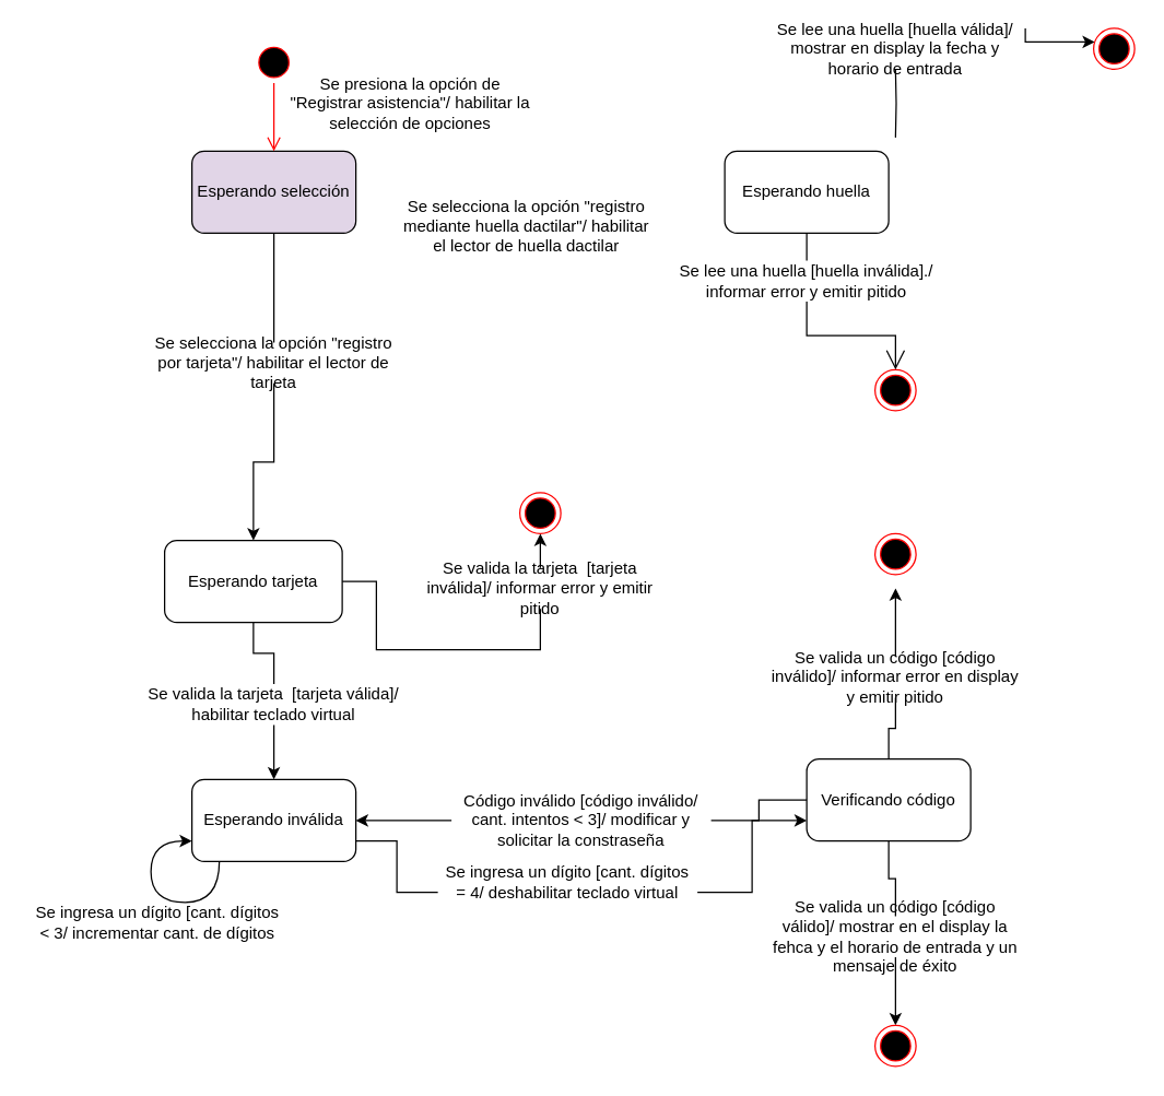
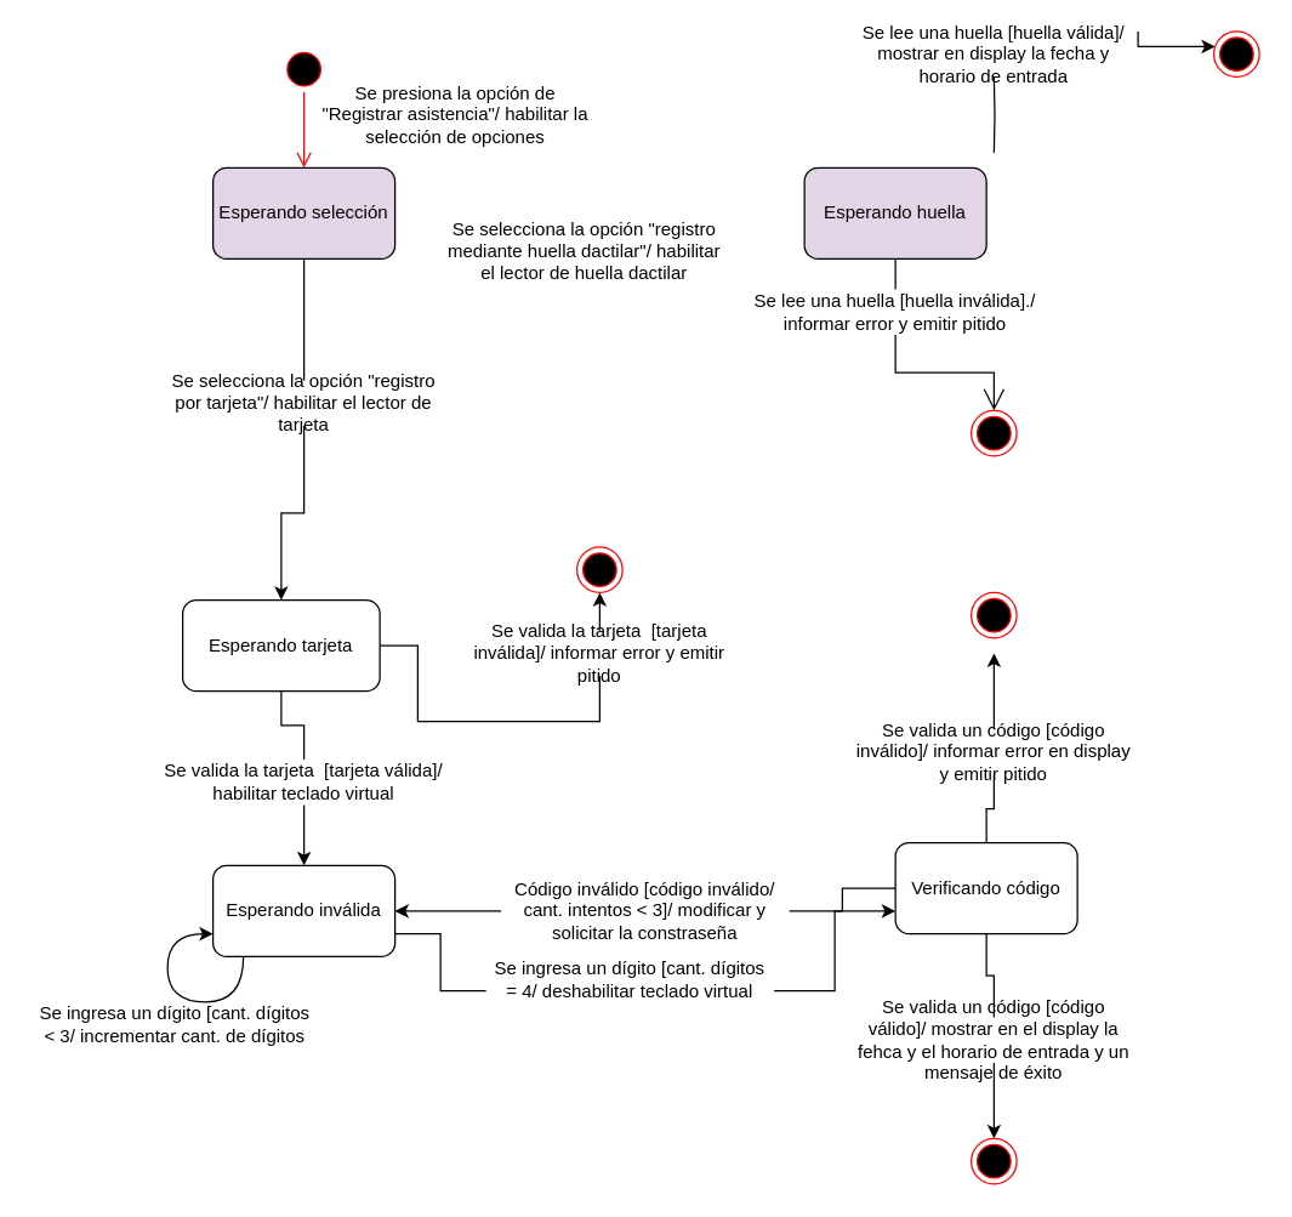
- <mxCell id="5" value="Esperando huella" style="rounded=1;whiteSpace=wrap;html=1;" vertex="1" parent="1"><mxGeometry x="530" y="110" width="120" height="60" as="geometry" /></mxCell>
+ <mxCell id="5" value="Esperando huella" style="rounded=1;whiteSpace=wrap;html=1;fillColor=#e1d5e7;" vertex="1" parent="1"><mxGeometry x="530" y="110" width="120" height="60" as="geometry" /></mxCell>
